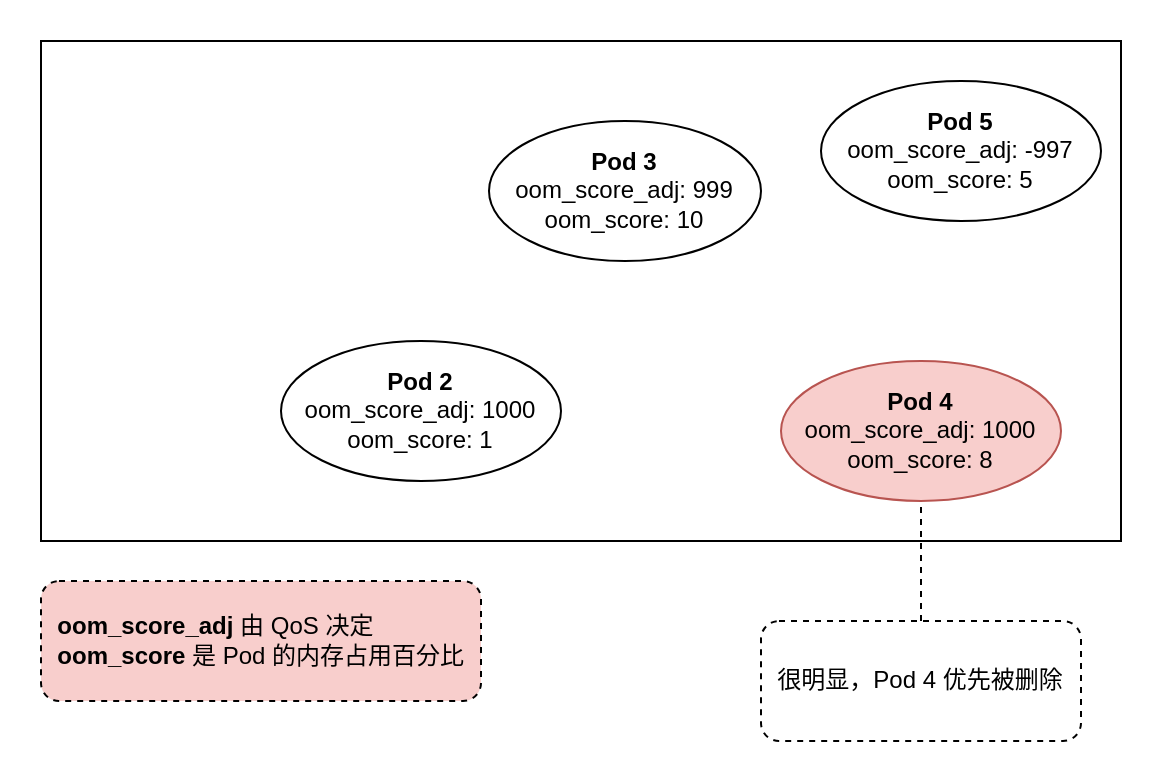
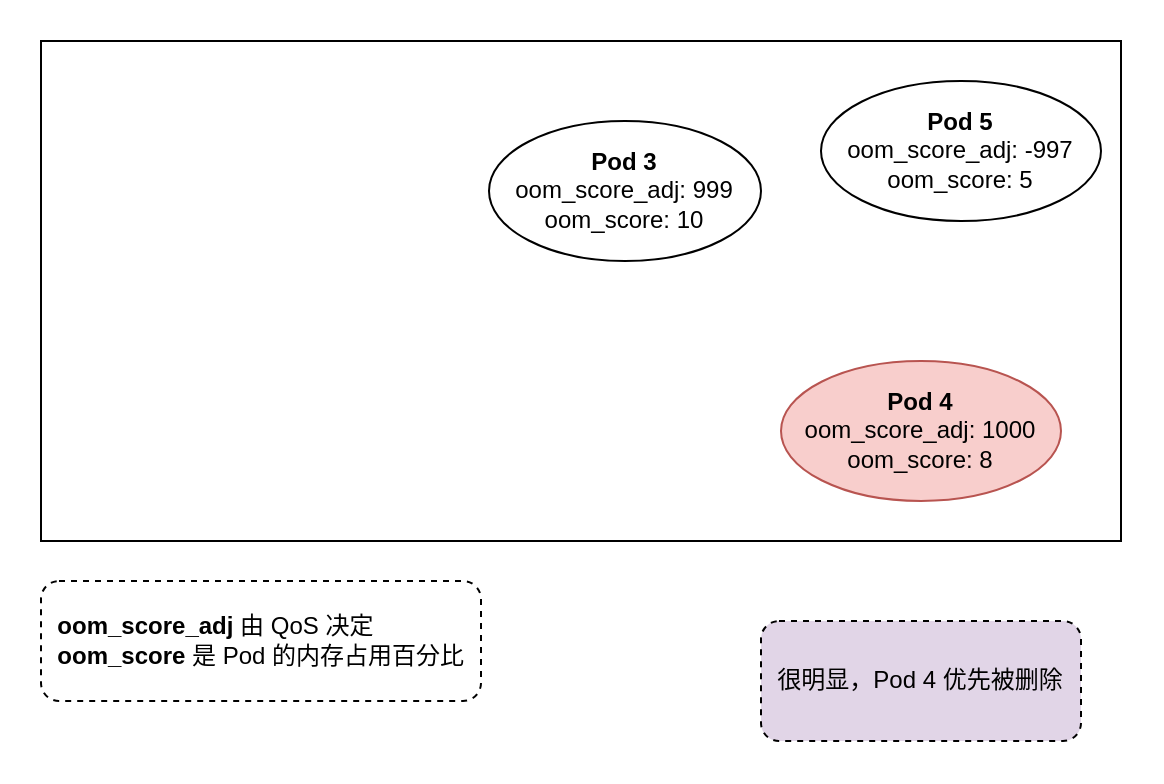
- <mxCell id="6" value="&lt;b&gt;Pod 2&lt;/b&gt;&lt;br&gt;oom_score_adj: 1000&lt;br&gt;oom_score: 1" style="ellipse;whiteSpace=wrap;html=1;" vertex="1" parent="1"><mxGeometry x="140" y="170" width="140" height="70" as="geometry" /></mxCell>
- <mxCell id="7" style="edgeStyle=orthogonalEdgeStyle;rounded=0;orthogonalLoop=1;jettySize=auto;html=1;exitX=0.5;exitY=0;exitDx=0;exitDy=0;entryX=0.5;entryY=1;entryDx=0;entryDy=0;endArrow=none;endFill=0;dashed=1;" edge="1" parent="1" source="8" target="5"><mxGeometry relative="1" as="geometry" /></mxCell>
- <mxCell id="9" value="&amp;nbsp; &lt;b&gt;oom_score_adj&lt;/b&gt; 由 QoS 决定&lt;br&gt;&amp;nbsp; &lt;b&gt;oom_score &lt;/b&gt;是 Pod 的内存占用百分比" style="rounded=1;whiteSpace=wrap;html=1;dashed=1;align=left;fillColor=#f8cecc;" vertex="1" parent="1"><mxGeometry x="20" y="290" width="220" height="60" as="geometry" /></mxCell>
+ <mxCell id="9" value="&amp;nbsp; &lt;b&gt;oom_score_adj&lt;/b&gt; 由 QoS 决定&lt;br&gt;&amp;nbsp; &lt;b&gt;oom_score &lt;/b&gt;是 Pod 的内存占用百分比" style="rounded=1;whiteSpace=wrap;html=1;dashed=1;align=left;" vertex="1" parent="1"><mxGeometry x="20" y="290" width="220" height="60" as="geometry" /></mxCell>
- <mxCell id="8" value="很明显，Pod 4 优先被删除" style="rounded=1;whiteSpace=wrap;html=1;dashed=1;" vertex="1" parent="1"><mxGeometry x="380" y="310" width="160" height="60" as="geometry" /></mxCell>
+ <mxCell id="8" value="很明显，Pod 4 优先被删除" style="rounded=1;whiteSpace=wrap;html=1;dashed=1;fillColor=#e1d5e7;" vertex="1" parent="1"><mxGeometry x="380" y="310" width="160" height="60" as="geometry" /></mxCell>
